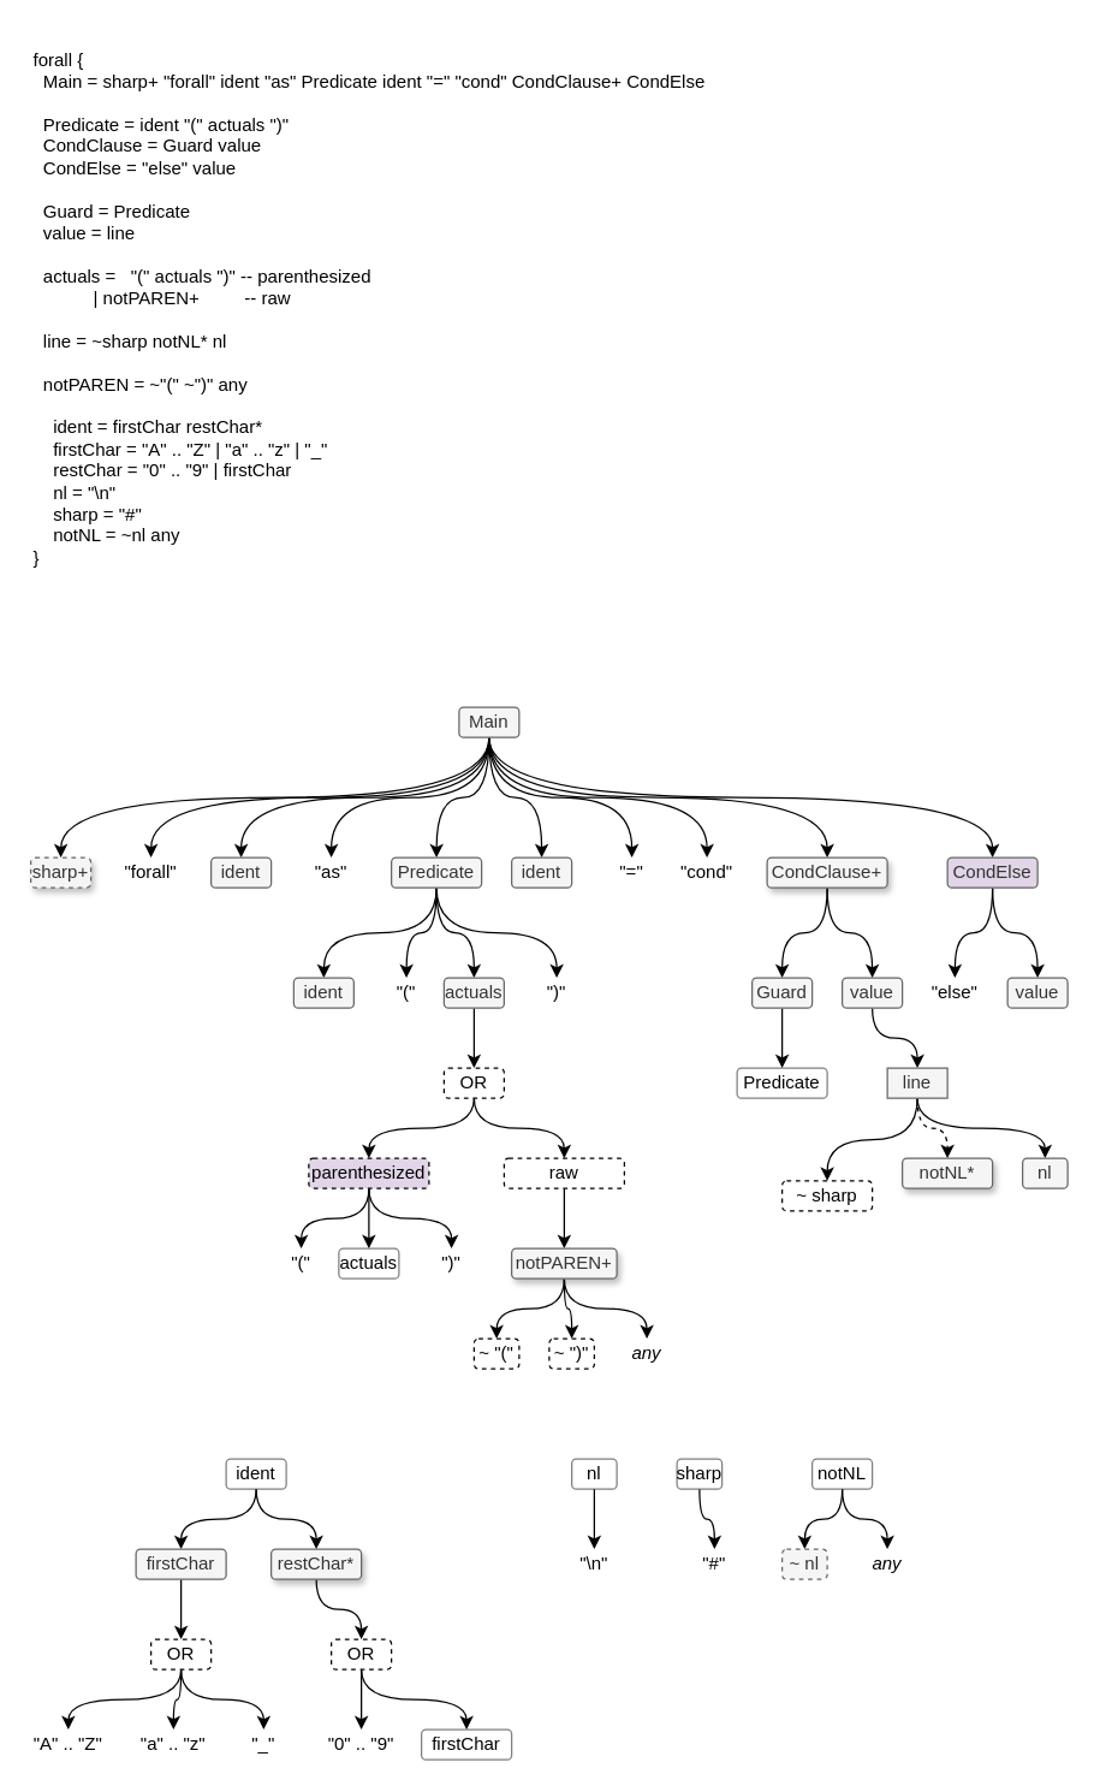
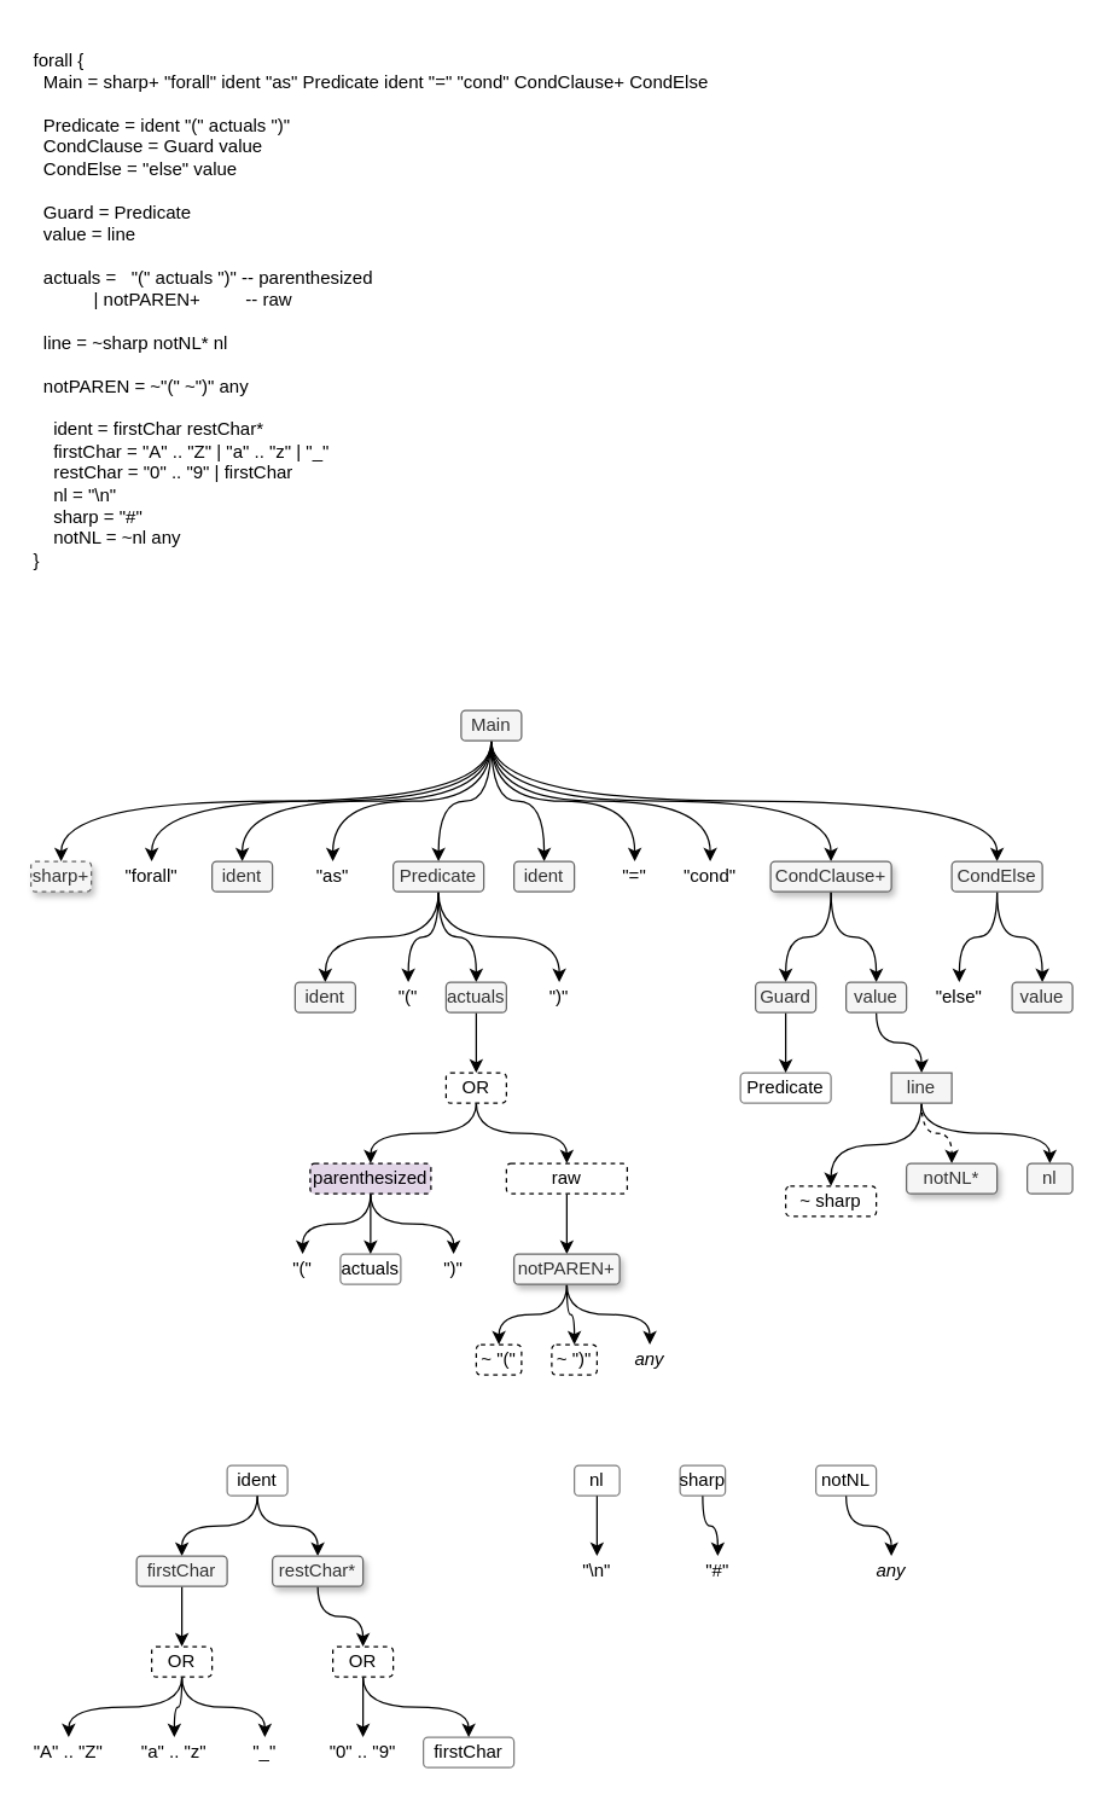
- <mxCell id="31" value="CondElse" style="rounded=1;whiteSpace=wrap;html=1;align=center;fillColor=#e1d5e7;strokeColor=#666666;fontColor=#333333;" parent="1" vertex="1"><mxGeometry x="630" y="570" width="60" height="20" as="geometry" /></mxCell>
+ <mxCell id="31" value="CondElse" style="rounded=1;whiteSpace=wrap;html=1;align=center;fillColor=#f5f5f5;strokeColor=#666666;fontColor=#333333;" parent="1" vertex="1"><mxGeometry x="630" y="570" width="60" height="20" as="geometry" /></mxCell>
- <mxCell id="97" style="edgeStyle=orthogonalEdgeStyle;curved=1;orthogonalLoop=1;jettySize=auto;html=1;exitX=0.5;exitY=1;exitDx=0;exitDy=0;entryX=0.5;entryY=0;entryDx=0;entryDy=0;" parent="1" source="99" target="100" edge="1"><mxGeometry relative="1" as="geometry" /></mxCell>
- <mxCell id="100" value="~ nl" style="rounded=1;whiteSpace=wrap;html=1;align=center;dashed=1;fillColor=#f5f5f5;strokeColor=#666666;fontColor=#333333;" parent="1" vertex="1"><mxGeometry x="520" y="1030" width="30" height="20" as="geometry" /></mxCell>
